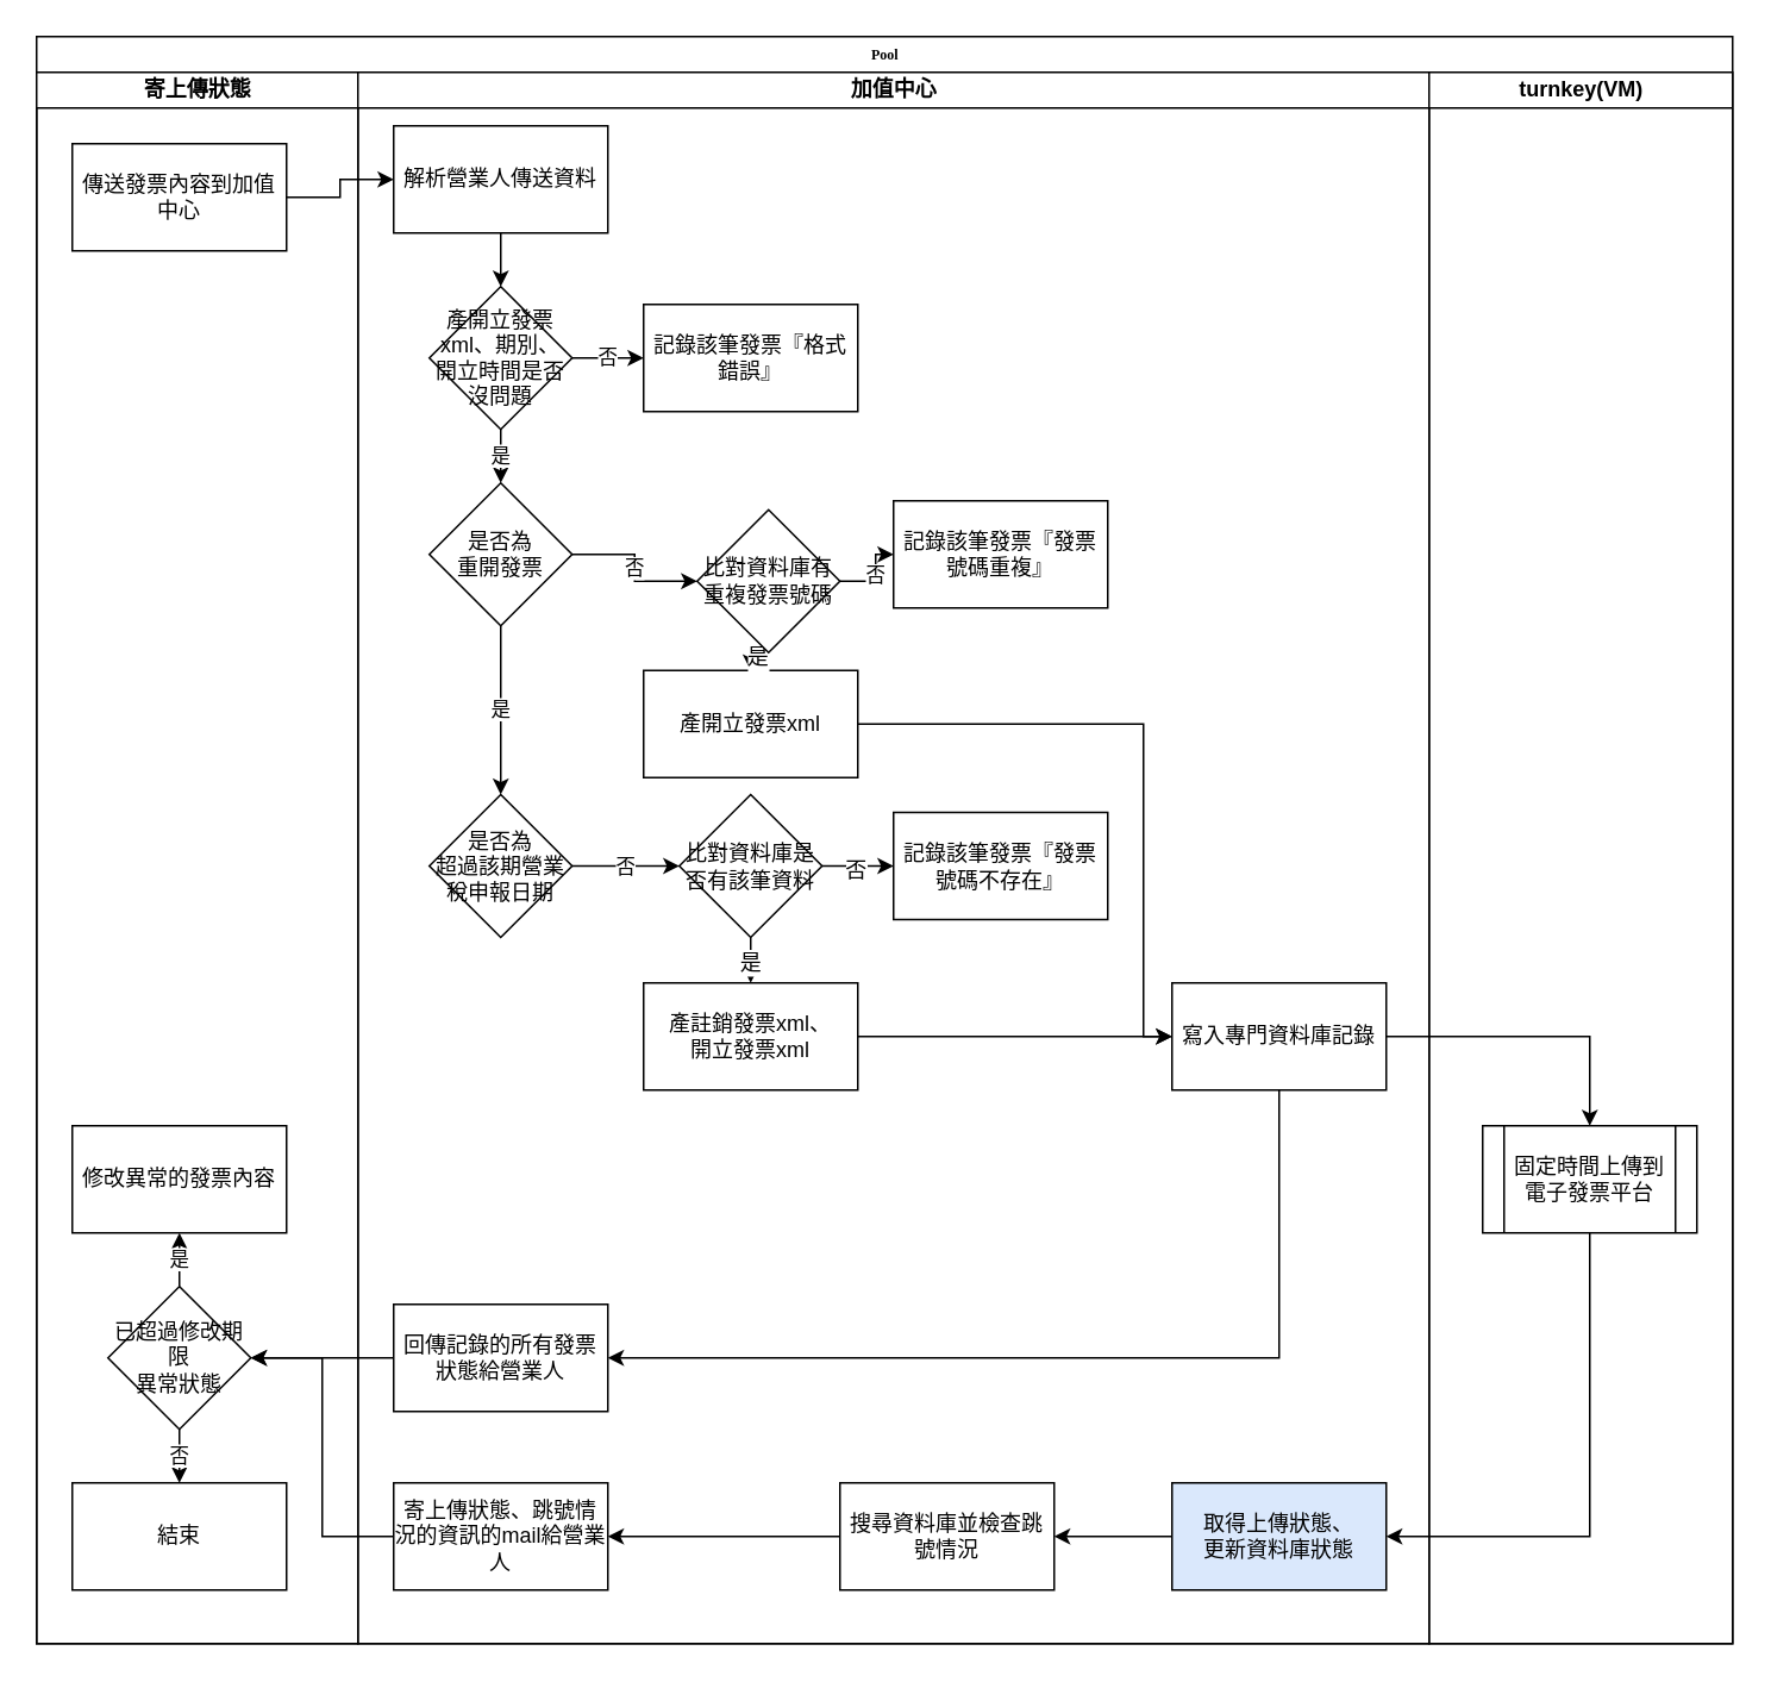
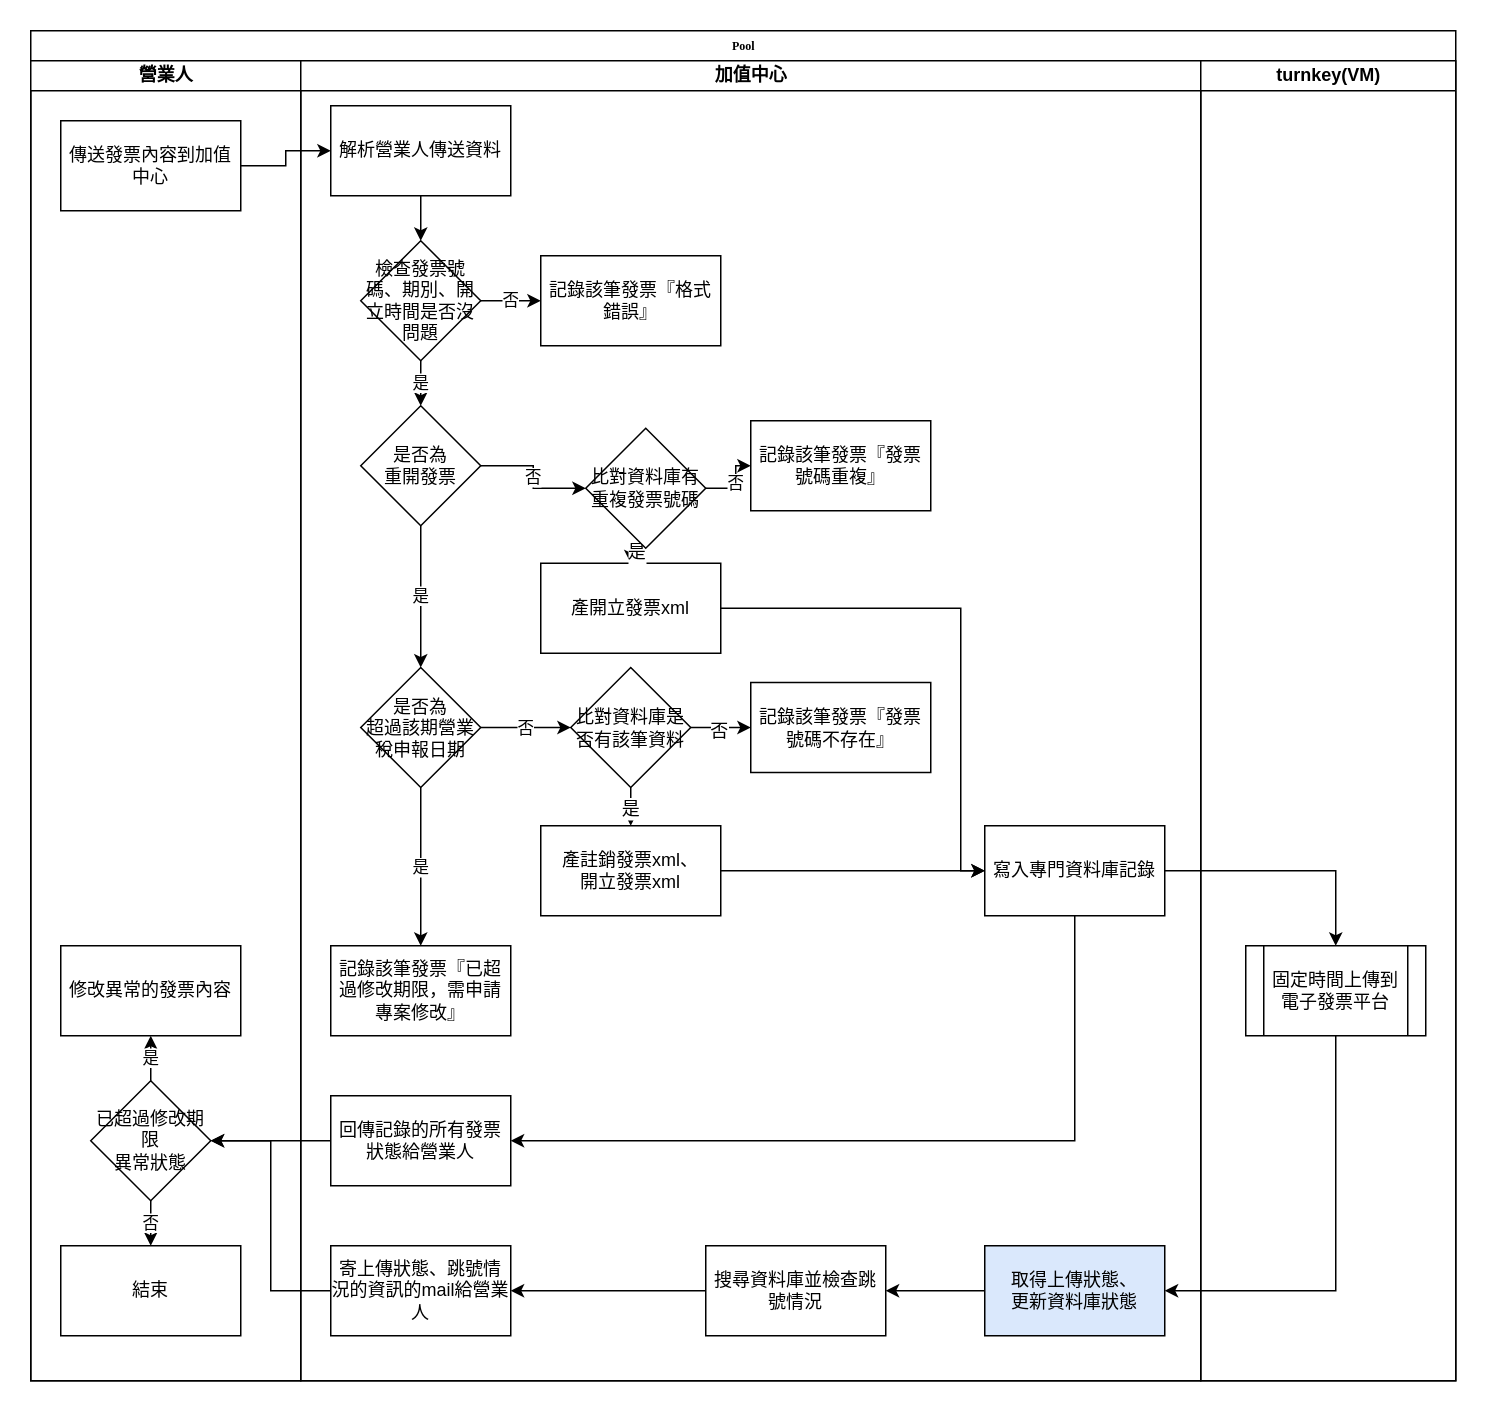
- <mxCell id="3" value="寄上傳狀態" style="swimlane;html=1;startSize=20;" parent="2" vertex="1"><mxGeometry y="20" width="180" height="880" as="geometry" /></mxCell>
+ <mxCell id="3" value="營業人" style="swimlane;html=1;startSize=20;" parent="2" vertex="1"><mxGeometry y="20" width="180" height="880" as="geometry" /></mxCell>
- <mxCell id="29" value="產開立發票xml、期別、開立時間是否沒問題" style="rhombus;whiteSpace=wrap;html=1;" parent="10" vertex="1"><mxGeometry x="40" y="120" width="80" height="80" as="geometry" /></mxCell>
+ <mxCell id="29" value="檢查發票號碼、期別、開立時間是否沒問題" style="rhombus;whiteSpace=wrap;html=1;" parent="10" vertex="1"><mxGeometry x="40" y="120" width="80" height="80" as="geometry" /></mxCell>
+ <mxCell id="20" value="是" style="edgeStyle=orthogonalEdgeStyle;rounded=0;html=1;entryX=0.5;entryY=0;jettySize=auto;orthogonalLoop=1;" parent="10" source="21" target="22" edge="1"><mxGeometry relative="1" as="geometry" /></mxCell>
+ <mxCell id="22" value="&lt;div&gt;記錄該筆發票『已超過修改期限，需申請專案修改』&lt;/div&gt;" style="rounded=0;whiteSpace=wrap;html=1;" parent="10" vertex="1"><mxGeometry x="20" y="590" width="120" height="60" as="geometry" /></mxCell>
